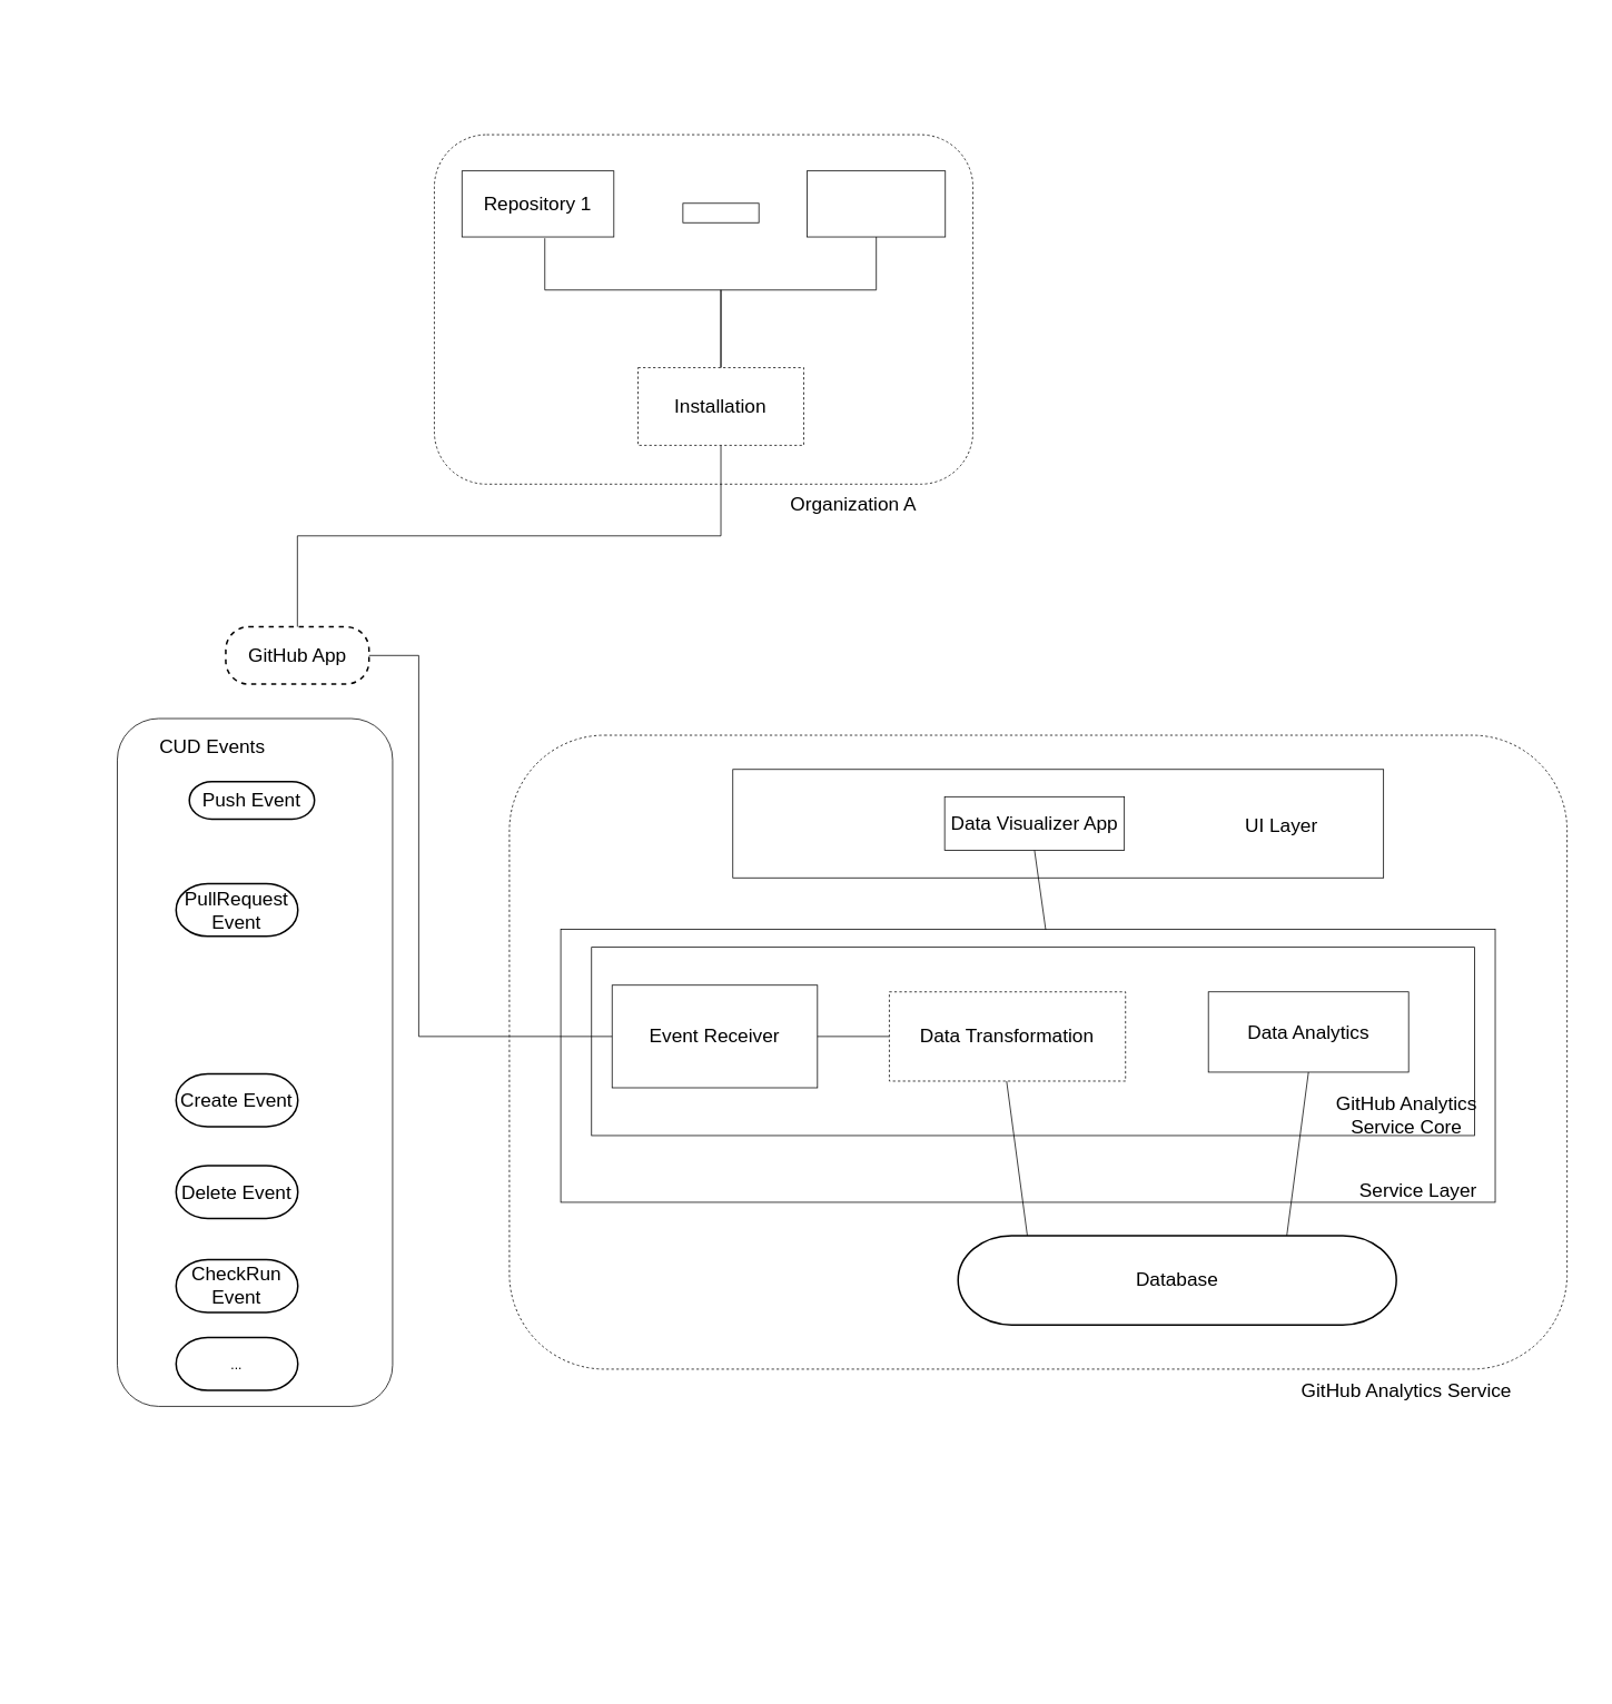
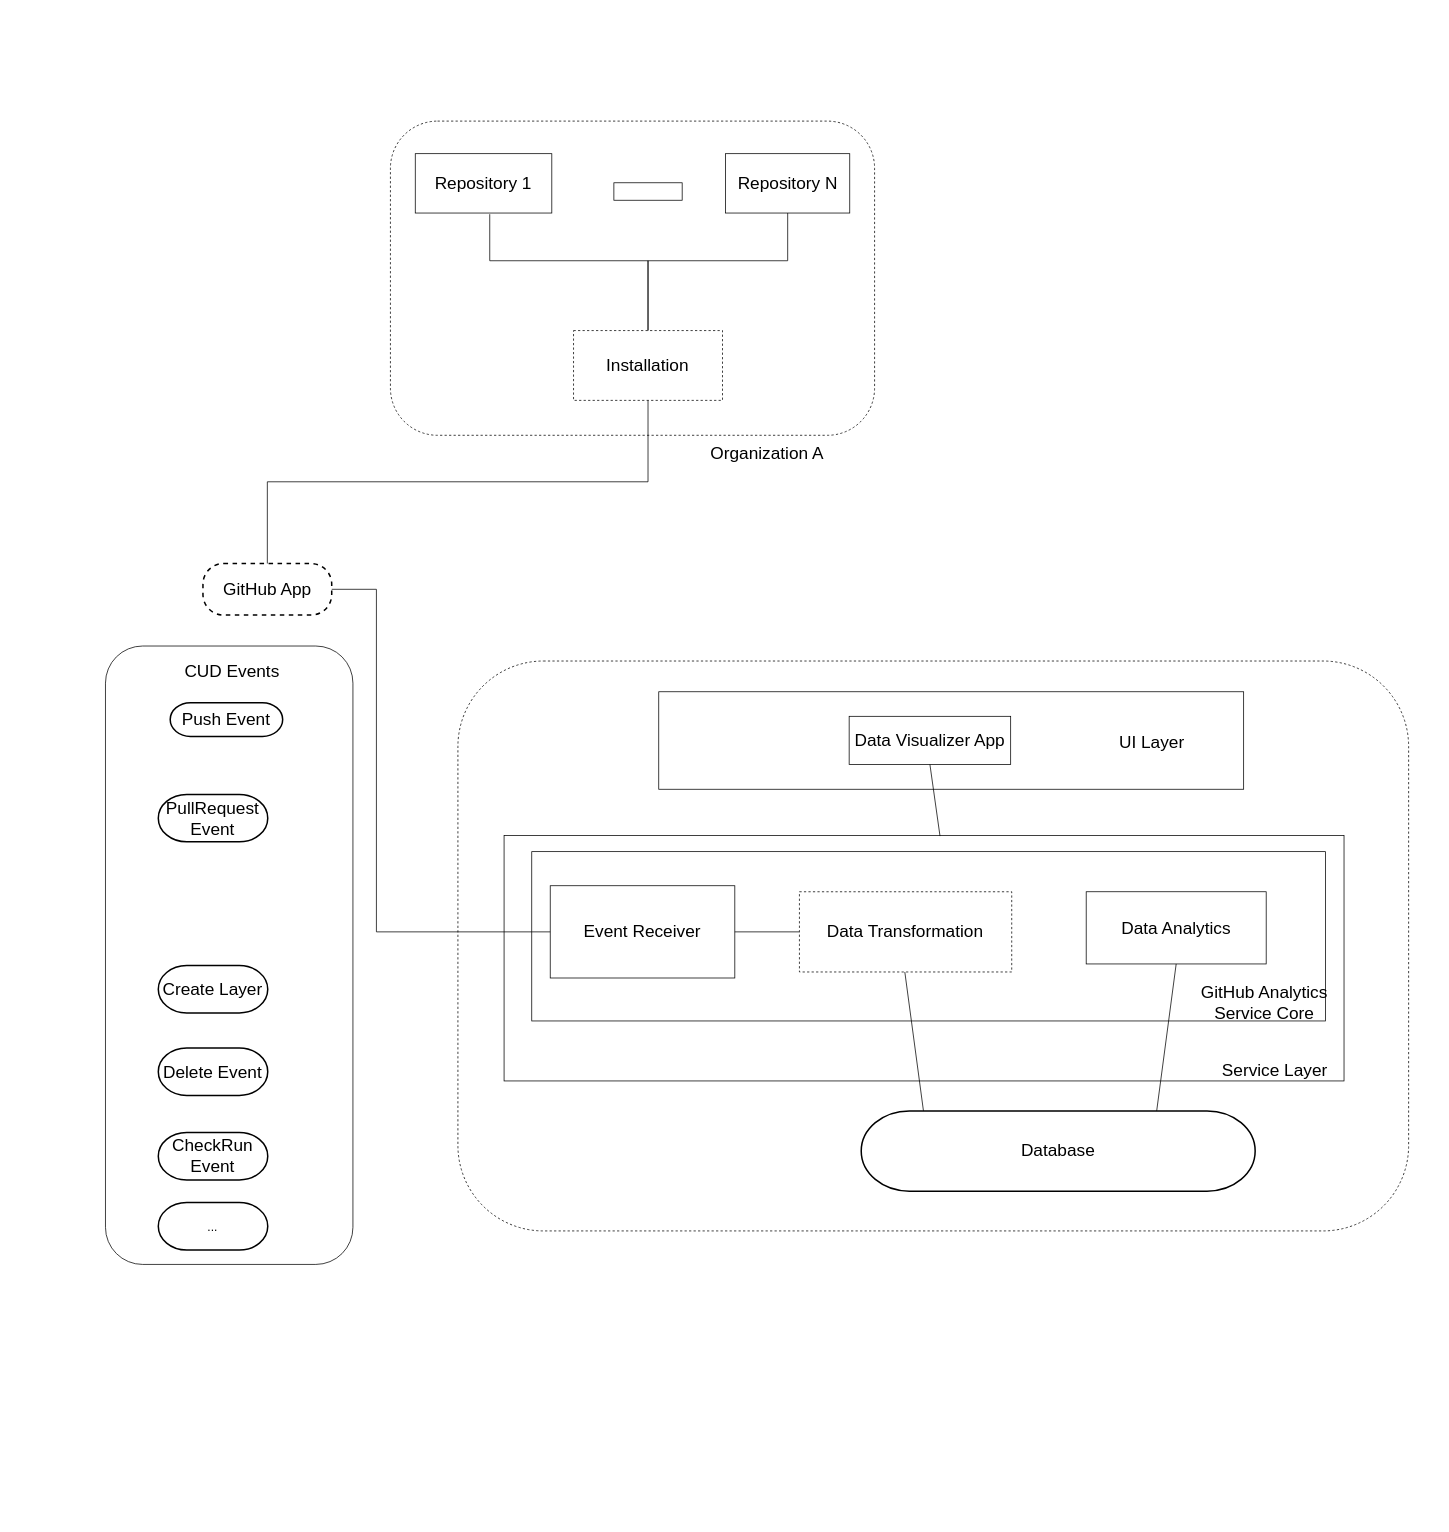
+ <mxCell id="43" value="&lt;font style=&quot;font-size: 23px&quot;&gt;Repository N&lt;/font&gt;" style="text;html=1;strokeColor=none;fillColor=none;align=center;verticalAlign=middle;whiteSpace=wrap;rounded=0;dashed=1;fontSize=16;" parent="33" vertex="1"><mxGeometry x="446.99" y="51.986" width="165.552" height="62.073" as="geometry" /></mxCell>
- <mxCell id="32" value="&lt;font style=&quot;font-size: 23px&quot;&gt;CUD Events&lt;/font&gt;" style="text;html=1;strokeColor=none;fillColor=none;align=center;verticalAlign=middle;whiteSpace=wrap;rounded=0;fontSize=16;" parent="24" vertex="1"><mxGeometry x="26.654" y="13.745" width="173.885" height="41.234" as="geometry" /></mxCell>
+ <mxCell id="32" value="&lt;font style=&quot;font-size: 23px&quot;&gt;CUD Events&lt;/font&gt;" style="text;html=1;strokeColor=none;fillColor=none;align=center;verticalAlign=middle;whiteSpace=wrap;rounded=0;fontSize=16;" parent="24" vertex="1"><mxGeometry x="81.654" y="13.745" width="173.885" height="41.234" as="geometry" /></mxCell>
- <mxCell id="28" value="&lt;font style=&quot;font-size: 23px&quot;&gt;Create Event&lt;/font&gt;" style="rounded=1;whiteSpace=wrap;html=1;arcSize=60;strokeWidth=2;fontSize=16;" parent="24" vertex="1"><mxGeometry x="70.442" y="426.085" width="145.962" height="63.225" as="geometry" /></mxCell>
+ <mxCell id="28" value="&lt;font style=&quot;font-size: 23px&quot;&gt;Create Layer&lt;/font&gt;" style="rounded=1;whiteSpace=wrap;html=1;arcSize=60;strokeWidth=2;fontSize=16;" parent="24" vertex="1"><mxGeometry x="70.442" y="426.085" width="145.962" height="63.225" as="geometry" /></mxCell>
- <mxCell id="7" value="&lt;font style=&quot;font-size: 23px&quot;&gt;GitHub Analytics Service&lt;/font&gt;" style="text;html=1;strokeColor=none;fillColor=none;align=center;verticalAlign=middle;whiteSpace=wrap;rounded=0;dashed=1;" parent="5" vertex="1"><mxGeometry x="927.833" y="1040.001" width="294.521" height="32.094" as="geometry" /></mxCell>
